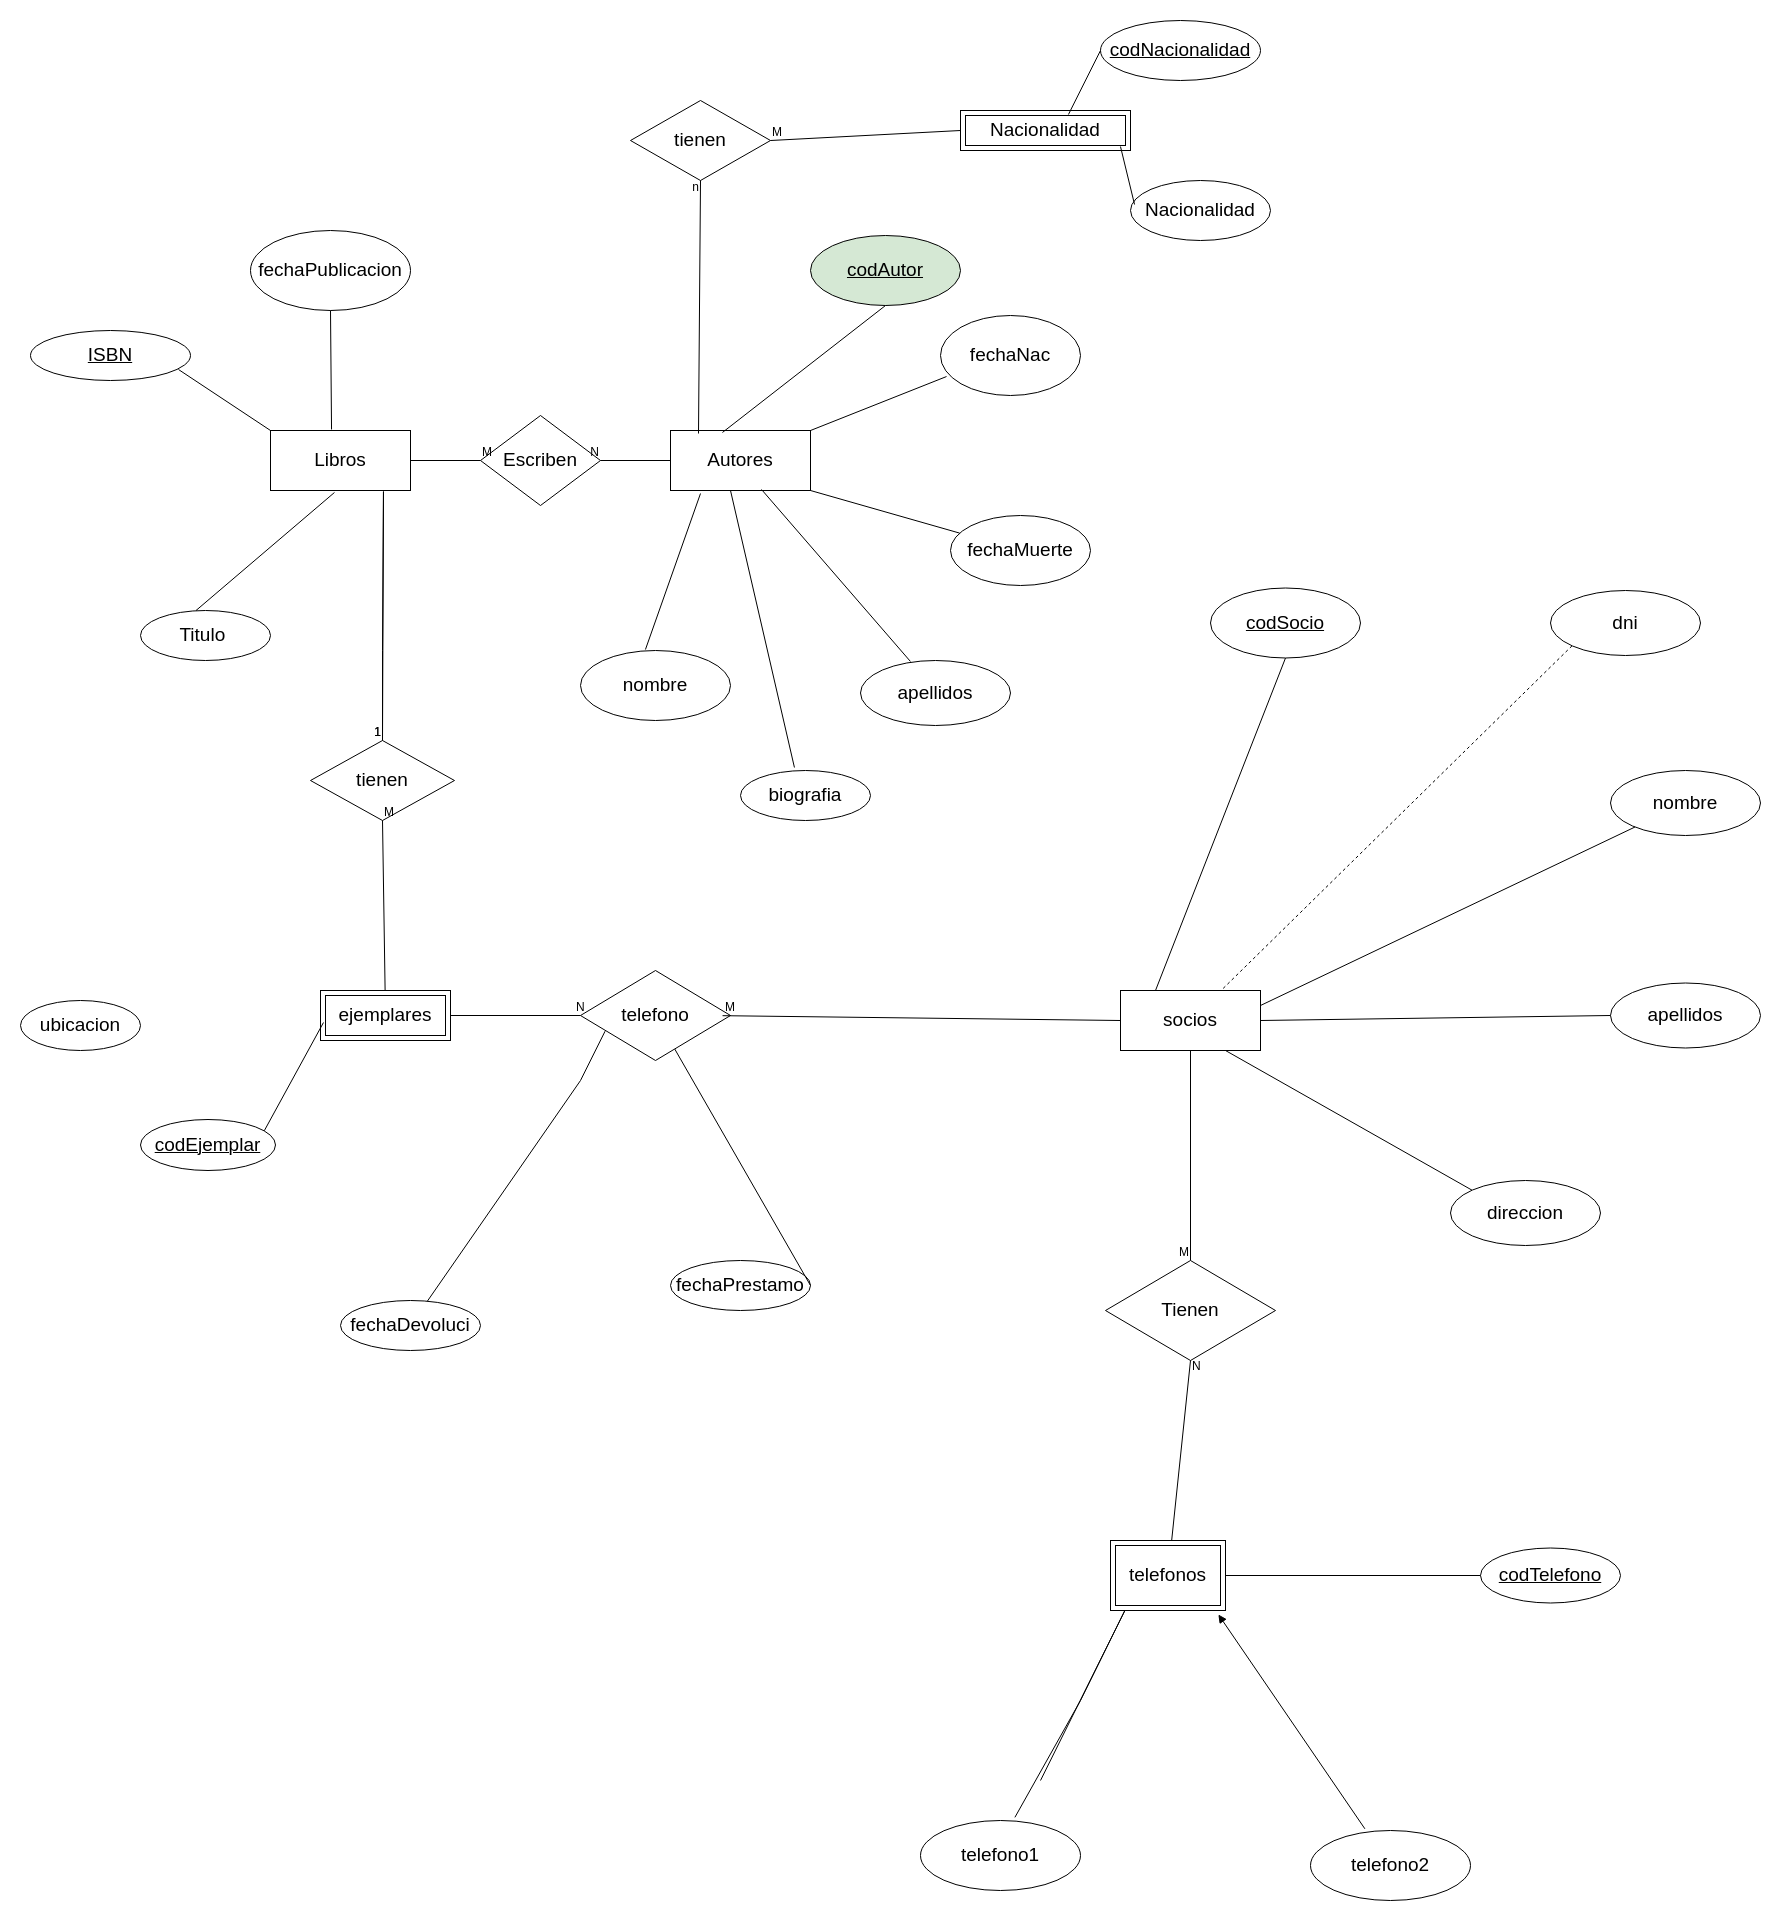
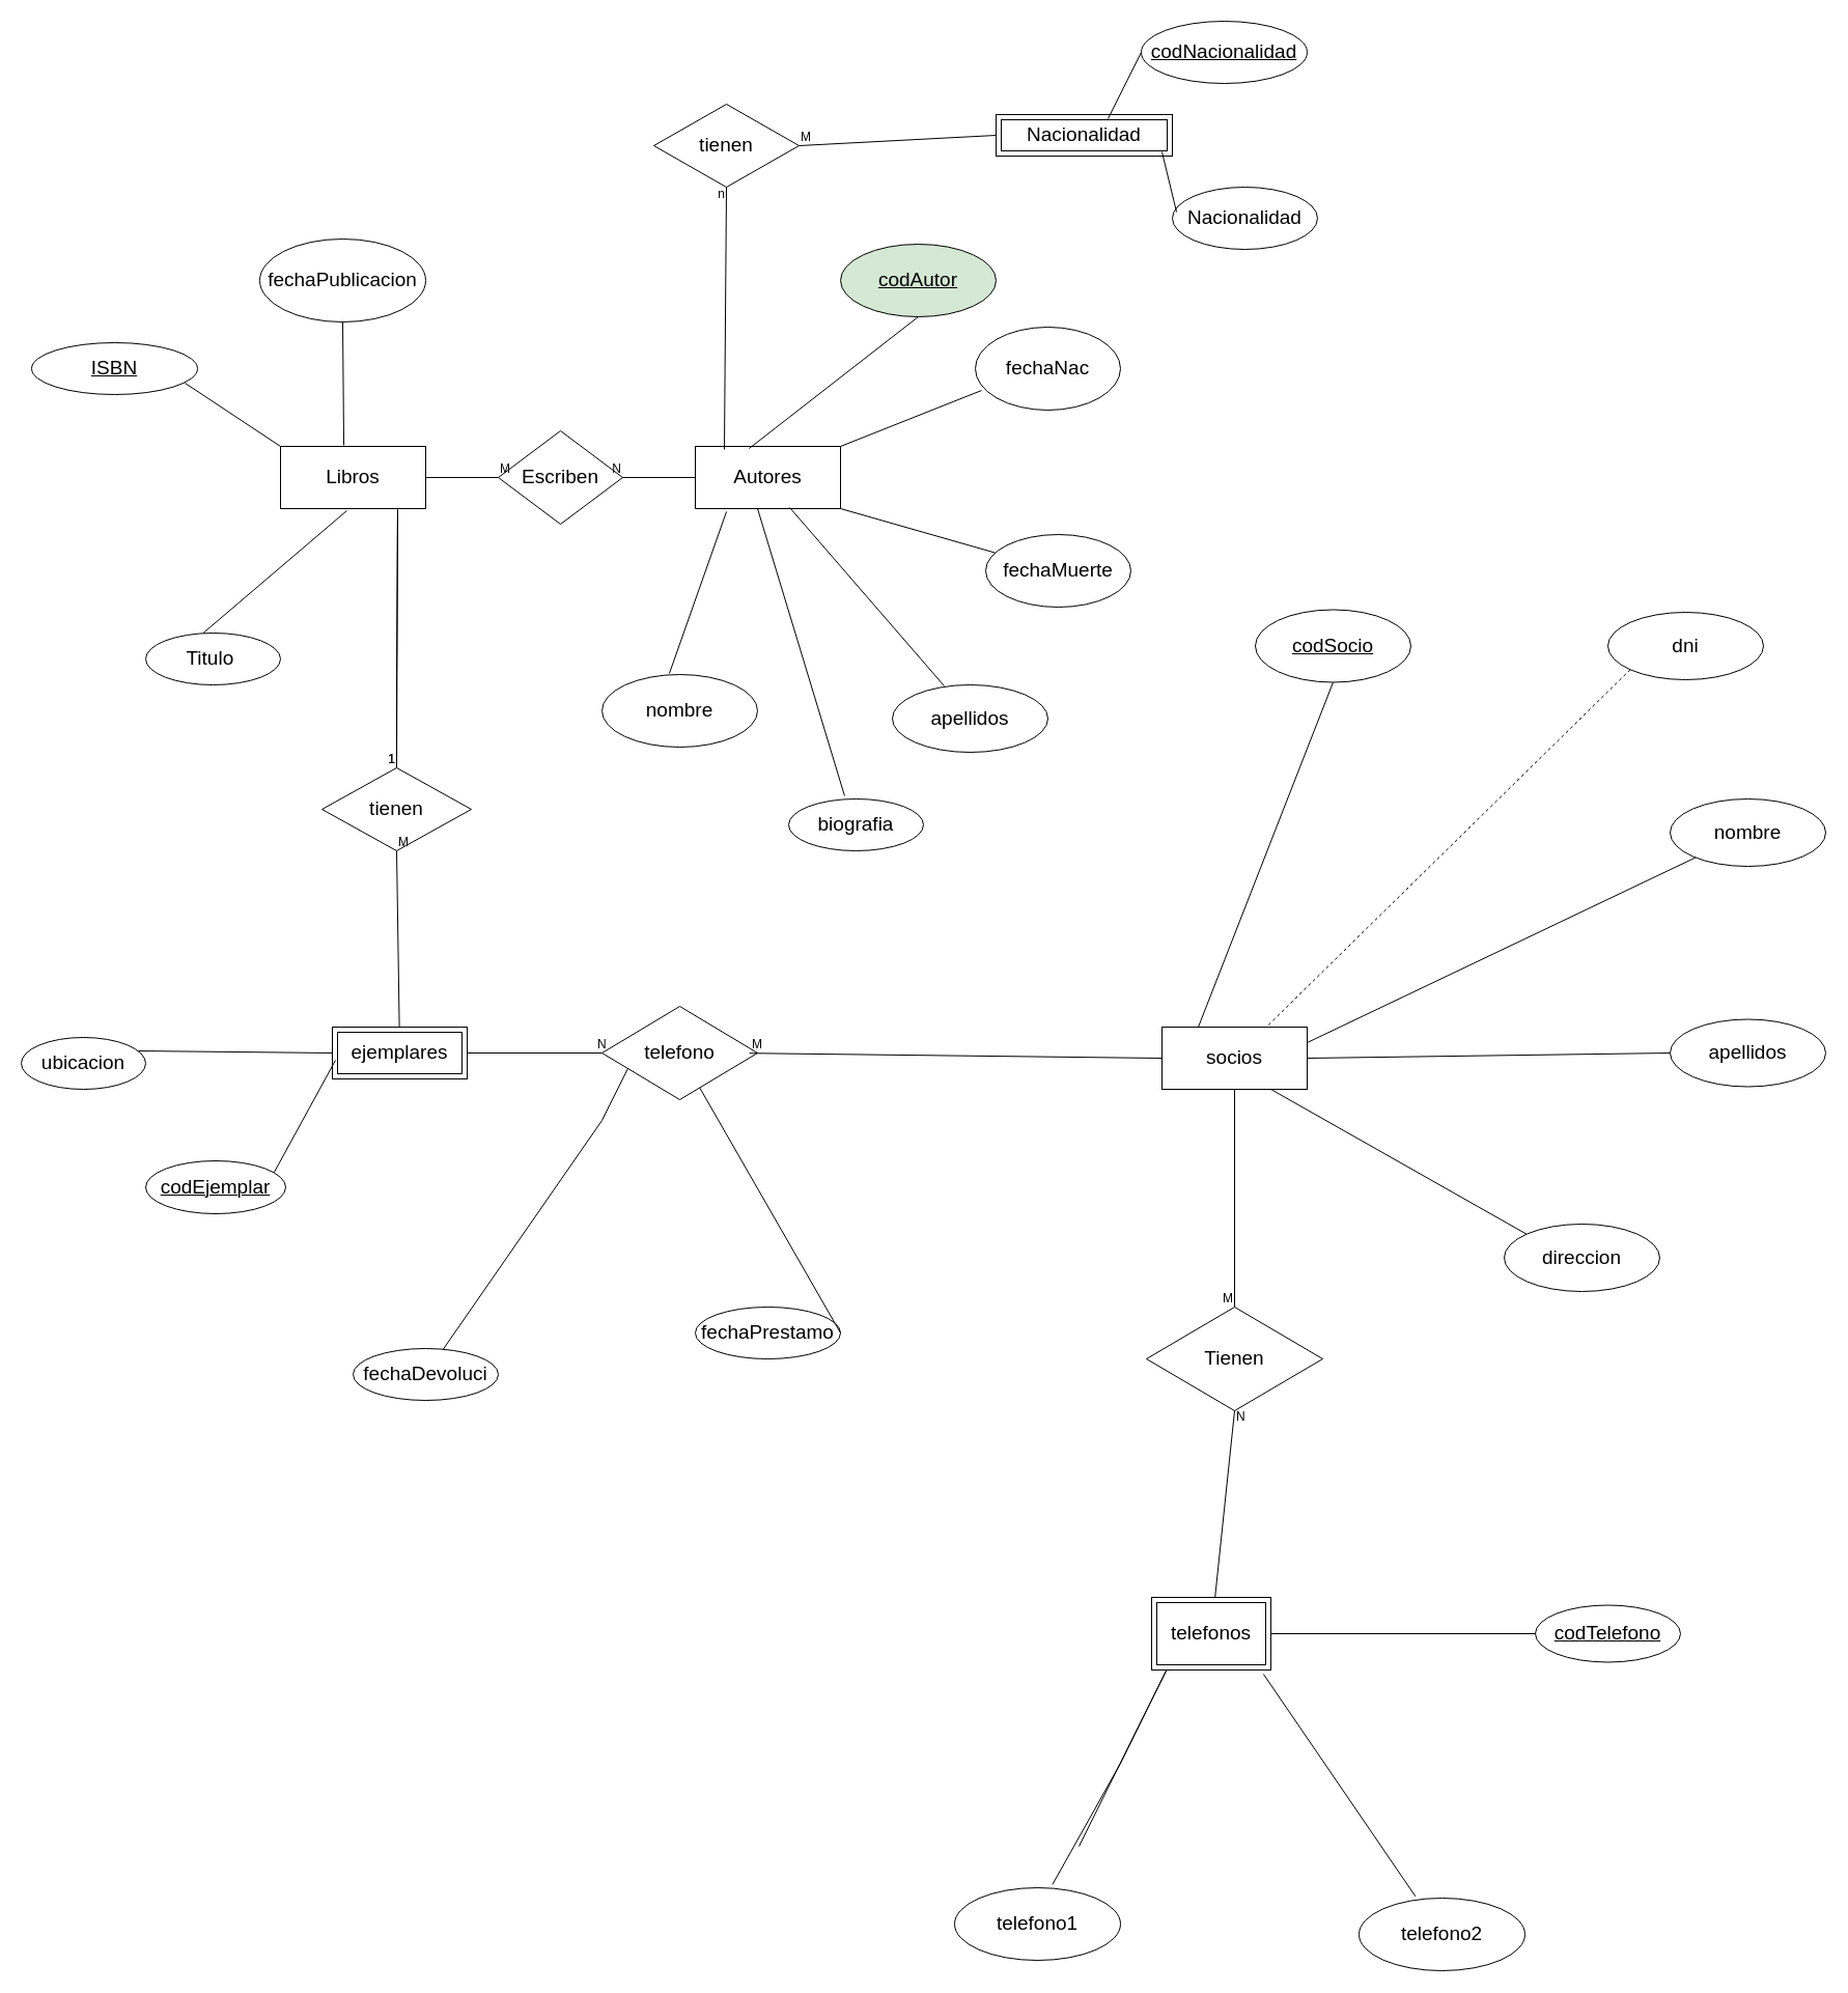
- <mxCell id="31" value="biografia" style="ellipse;whiteSpace=wrap;html=1;align=center;fontSize=19;" vertex="1" parent="1"><mxGeometry x="740" y="770" width="130" height="50" as="geometry" /></mxCell>
+ <mxCell id="31" value="biografia" style="ellipse;whiteSpace=wrap;html=1;align=center;fontSize=19;" vertex="1" parent="1"><mxGeometry x="760" y="770" width="130" height="50" as="geometry" /></mxCell>
+ <mxCell id="47" value="" style="endArrow=none;html=1;rounded=0;exitX=0.942;exitY=0.26;exitDx=0;exitDy=0;exitPerimeter=0;entryX=0;entryY=0.5;entryDx=0;entryDy=0;" edge="1" parent="1" source="44" target="39"><mxGeometry relative="1" as="geometry"><mxPoint x="200" y="780" as="sourcePoint" /><mxPoint x="360" y="780" as="targetPoint" /></mxGeometry></mxCell>
- <mxCell id="79" value="" style="endArrow=block;html=1;rounded=0;entryX=0.938;entryY=1.057;entryDx=0;entryDy=0;entryPerimeter=0;exitX=0.34;exitY=-0.024;exitDx=0;exitDy=0;exitPerimeter=0;" edge="1" parent="1" source="81" target="76"><mxGeometry relative="1" as="geometry"><mxPoint x="1340" y="1790" as="sourcePoint" /><mxPoint x="1290" y="1600" as="targetPoint" /></mxGeometry></mxCell>
+ <mxCell id="79" value="" style="endArrow=none;html=1;rounded=0;entryX=0.938;entryY=1.057;entryDx=0;entryDy=0;entryPerimeter=0;exitX=0.34;exitY=-0.024;exitDx=0;exitDy=0;exitPerimeter=0;" edge="1" parent="1" source="81" target="76"><mxGeometry relative="1" as="geometry"><mxPoint x="1340" y="1790" as="sourcePoint" /><mxPoint x="1290" y="1600" as="targetPoint" /></mxGeometry></mxCell>
